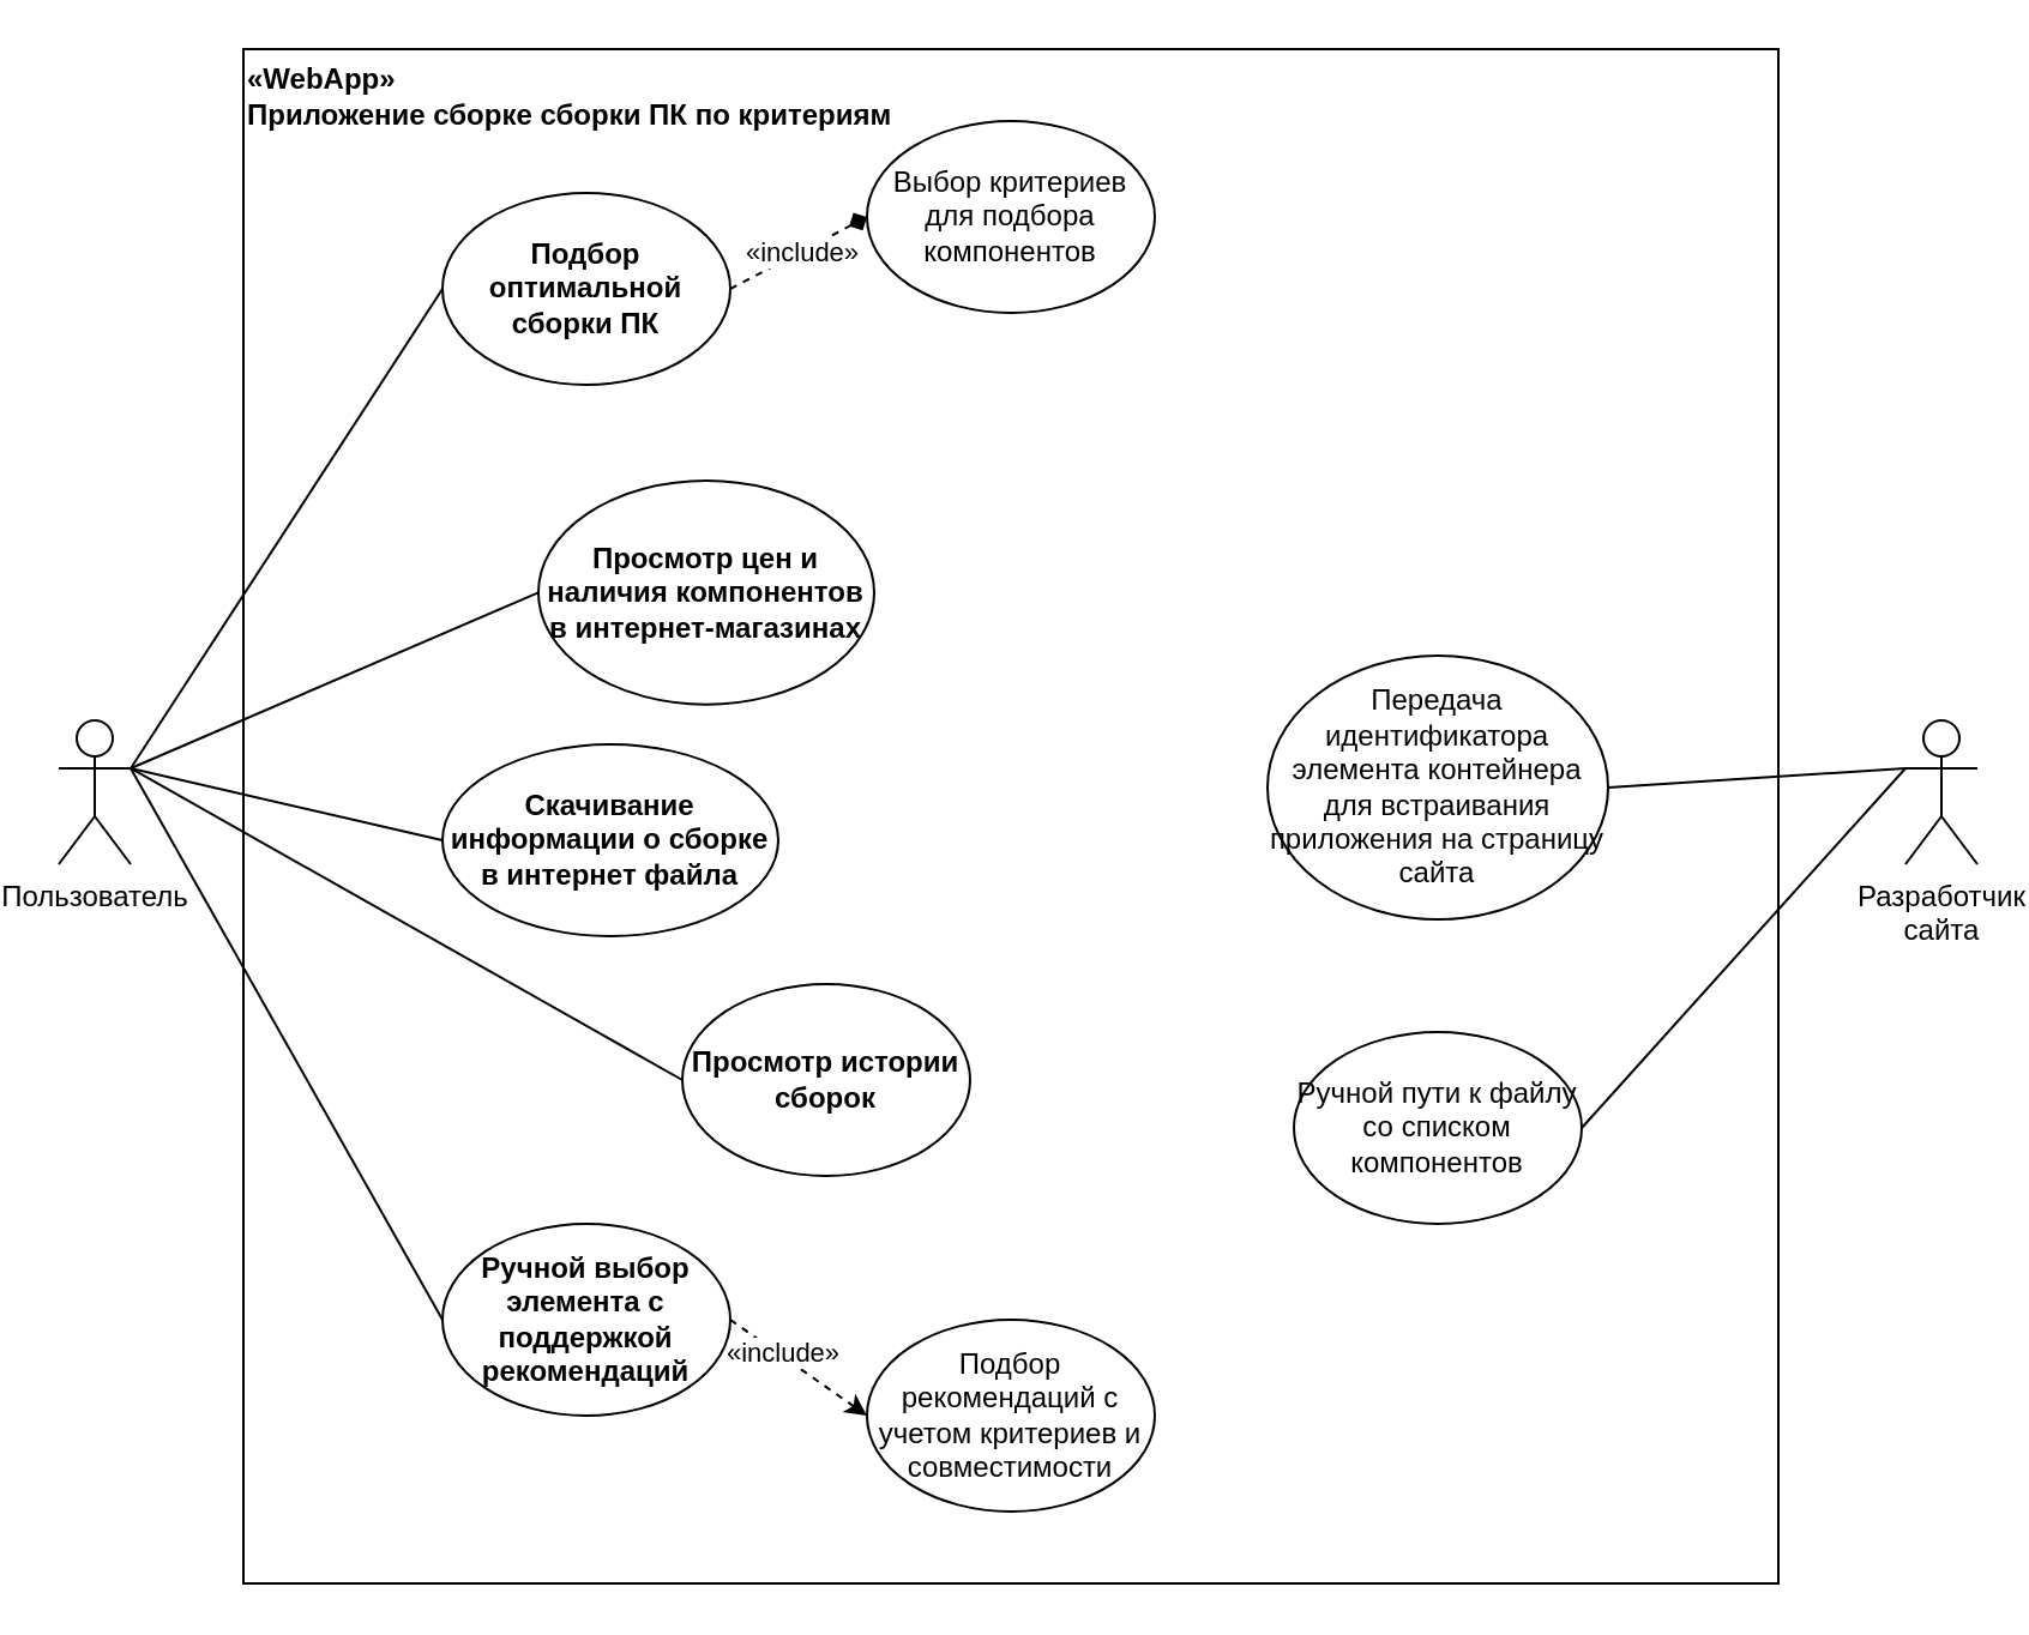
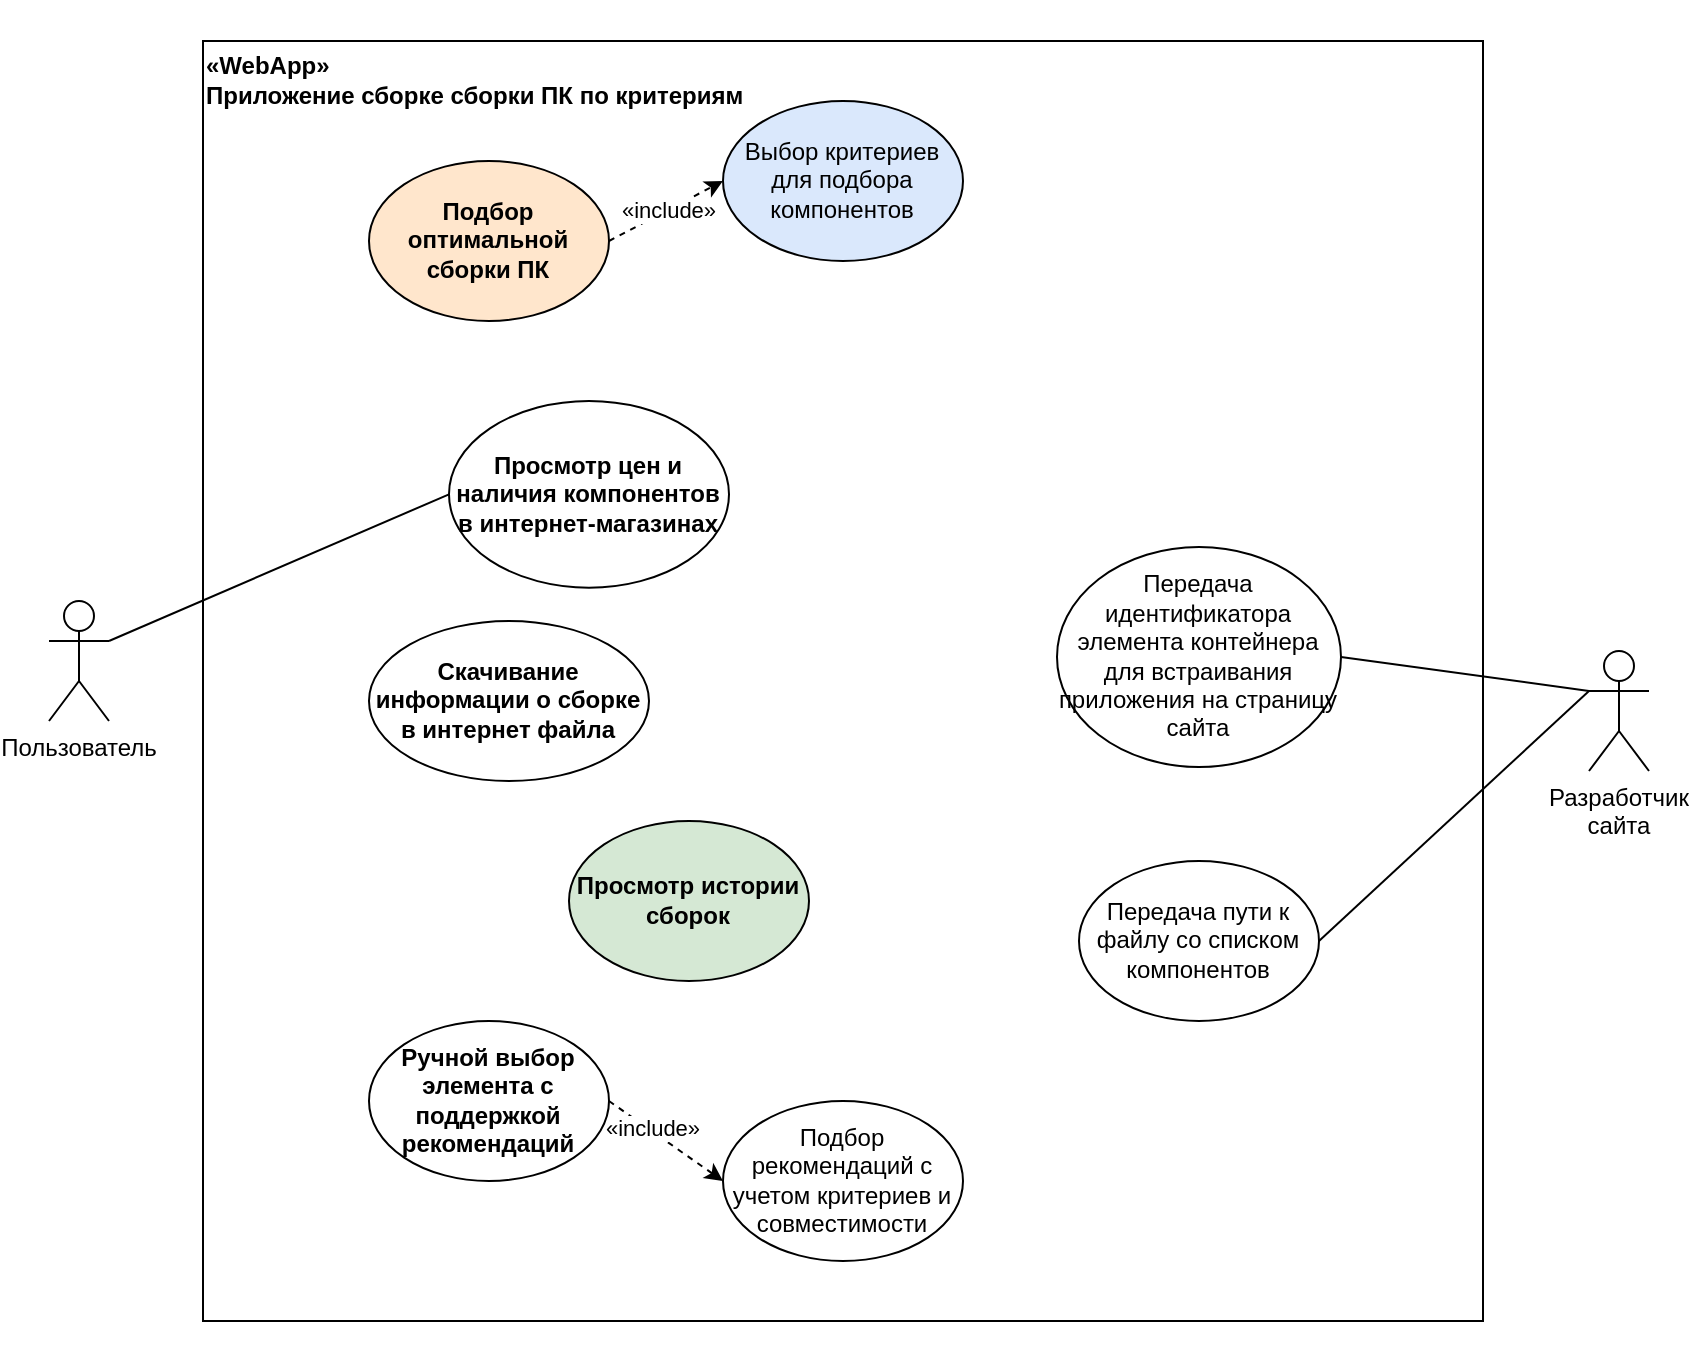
- <mxCell id="21" value="Выбор критериев для подбора компонентов" style="ellipse;whiteSpace=wrap;html=1;" parent="1" vertex="1"><mxGeometry x="357" y="50" width="120" height="80" as="geometry" /></mxCell>
+ <mxCell id="21" value="Выбор критериев для подбора компонентов" style="ellipse;whiteSpace=wrap;html=1;fillColor=#dae8fc;" parent="1" vertex="1"><mxGeometry x="357" y="50" width="120" height="80" as="geometry" /></mxCell>
- <mxCell id="12" style="rounded=0;orthogonalLoop=1;jettySize=auto;html=1;exitX=1;exitY=0.5;exitDx=0;exitDy=0;entryX=0;entryY=0.5;entryDx=0;entryDy=0;dashed=1;strokeColor=default;endArrow=diamond;" parent="1" source="14" target="21" edge="1"><mxGeometry relative="1" as="geometry" /></mxCell>
+ <mxCell id="12" style="rounded=0;orthogonalLoop=1;jettySize=auto;html=1;exitX=1;exitY=0.5;exitDx=0;exitDy=0;entryX=0;entryY=0.5;entryDx=0;entryDy=0;dashed=1;strokeColor=default;" parent="1" source="14" target="21" edge="1"><mxGeometry relative="1" as="geometry" /></mxCell>
- <mxCell id="14" value="Подбор оптимальной сборки ПК" style="ellipse;whiteSpace=wrap;html=1;fontStyle=1" parent="1" vertex="1"><mxGeometry x="180" y="80" width="120" height="80" as="geometry" /></mxCell>
+ <mxCell id="14" value="Подбор оптимальной сборки ПК" style="ellipse;whiteSpace=wrap;html=1;fontStyle=1;fillColor=#ffe6cc;" parent="1" vertex="1"><mxGeometry x="180" y="80" width="120" height="80" as="geometry" /></mxCell>
- <mxCell id="3" style="orthogonalLoop=1;jettySize=auto;html=1;exitX=1;exitY=0.333;exitDx=0;exitDy=0;exitPerimeter=0;entryX=0;entryY=0.5;entryDx=0;entryDy=0;rounded=0;endArrow=none;endFill=0;" parent="1" source="8" target="14" edge="1"><mxGeometry relative="1" as="geometry" /></mxCell>
- <mxCell id="11" value="Разработчик&lt;br&gt;сайта" style="shape=umlActor;verticalLabelPosition=bottom;verticalAlign=top;html=1;outlineConnect=0;" parent="1" vertex="1"><mxGeometry x="790" y="300" width="30" height="60" as="geometry" /></mxCell>
+ <mxCell id="11" value="Разработчик&lt;br&gt;сайта" style="shape=umlActor;verticalLabelPosition=bottom;verticalAlign=top;html=1;outlineConnect=0;" parent="1" vertex="1"><mxGeometry x="790" y="325" width="30" height="60" as="geometry" /></mxCell>
- <mxCell id="4" style="rounded=0;orthogonalLoop=1;jettySize=auto;html=1;exitX=1;exitY=0.333;exitDx=0;exitDy=0;exitPerimeter=0;entryX=0;entryY=0.5;entryDx=0;entryDy=0;endArrow=none;endFill=0;" parent="1" source="8" target="16" edge="1"><mxGeometry relative="1" as="geometry" /></mxCell>
- <mxCell id="6" style="rounded=0;orthogonalLoop=1;jettySize=auto;html=1;exitX=1;exitY=0.333;exitDx=0;exitDy=0;exitPerimeter=0;entryX=0;entryY=0.5;entryDx=0;entryDy=0;endArrow=none;endFill=0;" parent="1" source="8" target="17" edge="1"><mxGeometry relative="1" as="geometry" /></mxCell>
- <mxCell id="7" style="rounded=0;orthogonalLoop=1;jettySize=auto;html=1;exitX=1;exitY=0.333;exitDx=0;exitDy=0;exitPerimeter=0;entryX=0;entryY=0.5;entryDx=0;entryDy=0;endArrow=none;endFill=0;" parent="1" source="8" target="20" edge="1"><mxGeometry relative="1" as="geometry" /></mxCell>
- <mxCell id="17" value="Просмотр истории сборок" style="ellipse;whiteSpace=wrap;html=1;fontStyle=1" parent="1" vertex="1"><mxGeometry x="280" y="410" width="120" height="80" as="geometry" /></mxCell>
+ <mxCell id="17" value="Просмотр истории сборок" style="ellipse;whiteSpace=wrap;html=1;fontStyle=1;fillColor=#d5e8d4;" parent="1" vertex="1"><mxGeometry x="280" y="410" width="120" height="80" as="geometry" /></mxCell>
- <mxCell id="25" value="Ручной пути к файлу со списком компонентов" style="ellipse;whiteSpace=wrap;html=1;" vertex="1" parent="1"><mxGeometry x="535" y="430" width="120" height="80" as="geometry" /></mxCell>
+ <mxCell id="25" value="Передача пути к файлу со списком компонентов" style="ellipse;whiteSpace=wrap;html=1;" vertex="1" parent="1"><mxGeometry x="535" y="430" width="120" height="80" as="geometry" /></mxCell>
